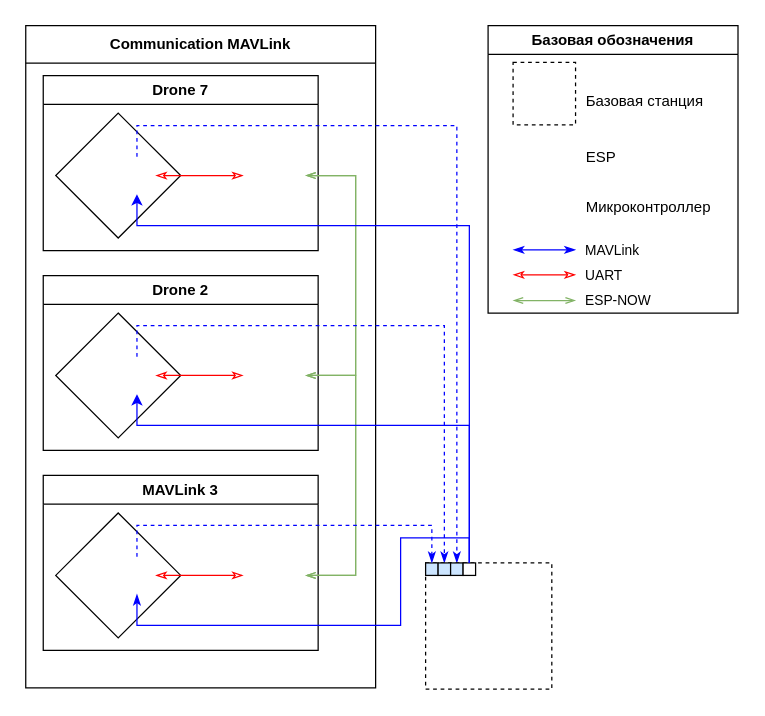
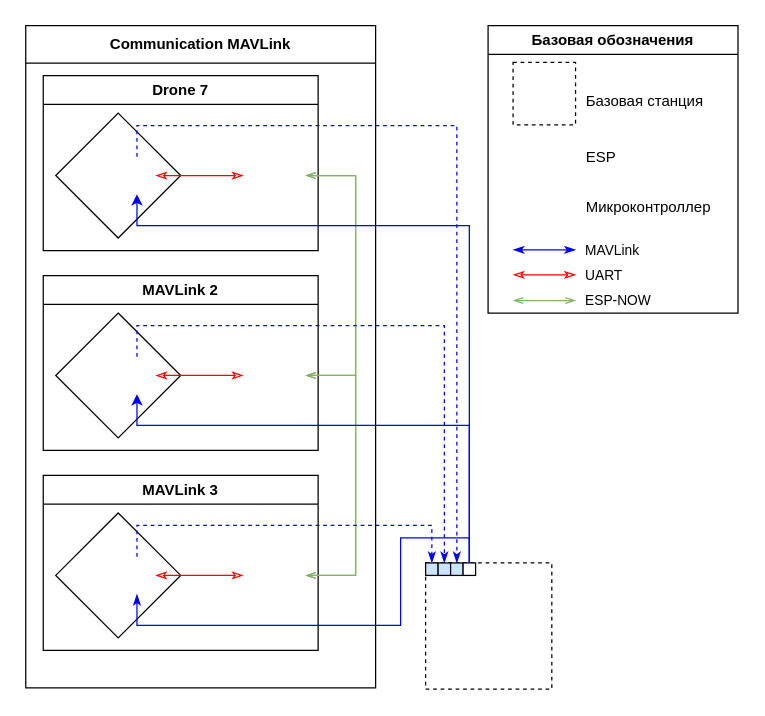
- <mxCell id="8" value="Drone 2" style="swimlane;whiteSpace=wrap;html=1;" parent="1" vertex="1"><mxGeometry x="34" y="220" width="220" height="140" as="geometry"><mxRectangle x="140" y="230" width="140" height="30" as="alternateBounds" /></mxGeometry></mxCell>
+ <mxCell id="8" value="MAVLink 2" style="swimlane;whiteSpace=wrap;html=1;" parent="1" vertex="1"><mxGeometry x="34" y="220" width="220" height="140" as="geometry"><mxRectangle x="140" y="230" width="140" height="30" as="alternateBounds" /></mxGeometry></mxCell>
